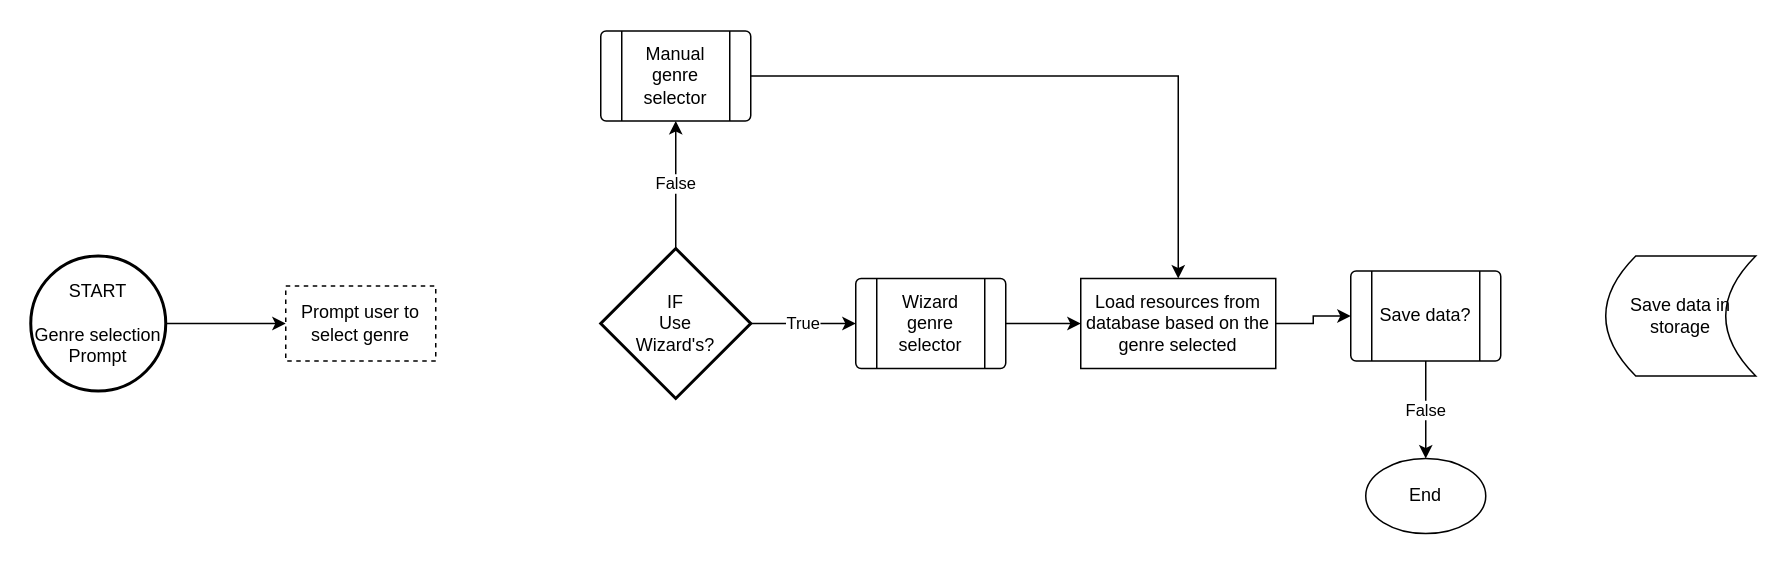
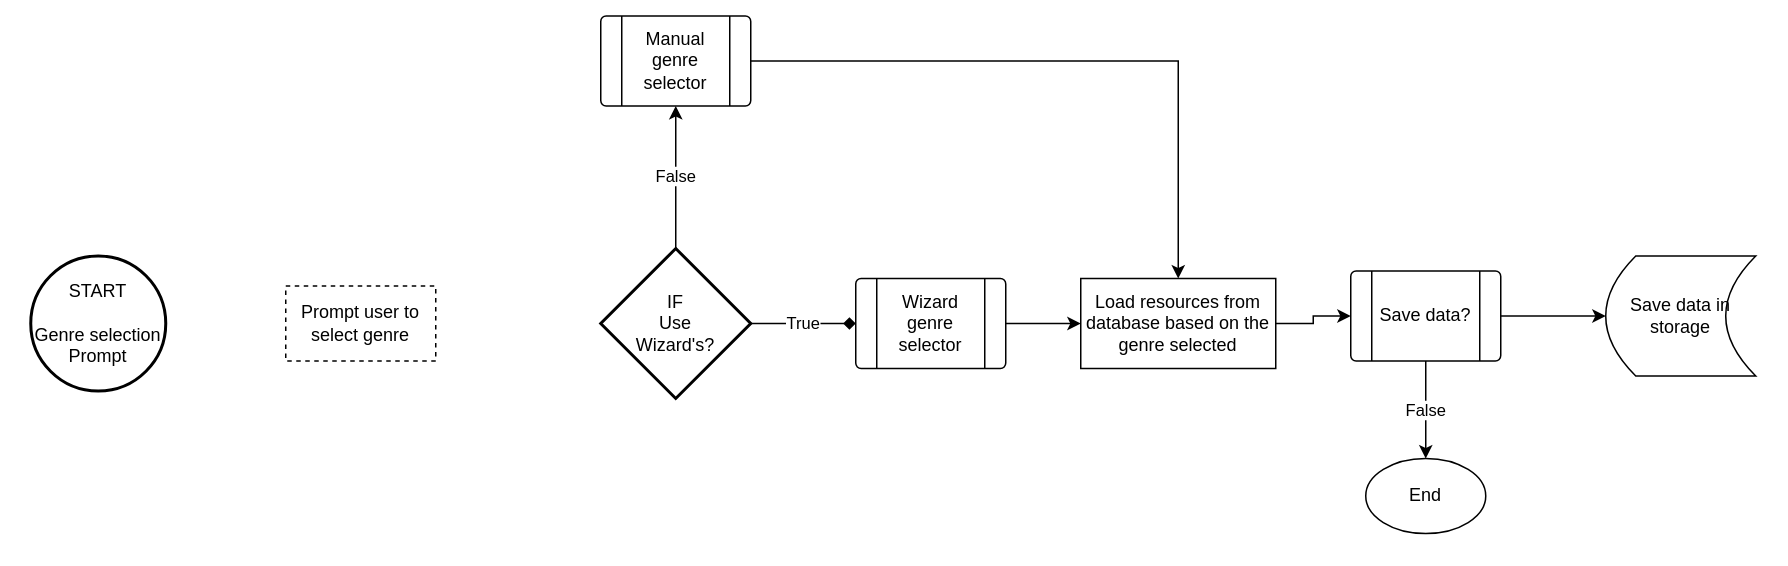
- <mxCell id="11" value="Manual&lt;br&gt;genre selector" style="verticalLabelPosition=middle;verticalAlign=middle;html=1;shape=process;whiteSpace=wrap;rounded=1;size=0.14;arcSize=6;labelPosition=center;align=center;" parent="1" vertex="1"><mxGeometry x="400" y="20" width="100" height="60" as="geometry" /></mxCell>
+ <mxCell id="11" value="Manual&lt;br&gt;genre selector" style="verticalLabelPosition=middle;verticalAlign=middle;html=1;shape=process;whiteSpace=wrap;rounded=1;size=0.14;arcSize=6;labelPosition=center;align=center;" parent="1" vertex="1"><mxGeometry x="400" y="10" width="100" height="60" as="geometry" /></mxCell>
+ <mxCell id="12" style="edgeStyle=orthogonalEdgeStyle;rounded=0;orthogonalLoop=1;jettySize=auto;html=1;" parent="1" source="14" target="15" edge="1"><mxGeometry relative="1" as="geometry" /></mxCell>
- <mxCell id="2" style="edgeStyle=orthogonalEdgeStyle;rounded=0;orthogonalLoop=1;jettySize=auto;html=1;entryX=0;entryY=0.5;entryDx=0;entryDy=0;" parent="1" source="3" target="4" edge="1"><mxGeometry relative="1" as="geometry" /></mxCell>
- <mxCell id="8" value="True" style="edgeStyle=orthogonalEdgeStyle;rounded=0;orthogonalLoop=1;jettySize=auto;html=1;entryX=0;entryY=0.5;entryDx=0;entryDy=0;" parent="1" source="9" target="6" edge="1"><mxGeometry relative="1" as="geometry" /></mxCell>
+ <mxCell id="8" value="True" style="edgeStyle=orthogonalEdgeStyle;rounded=0;orthogonalLoop=1;jettySize=auto;html=1;entryX=0;entryY=0.5;entryDx=0;entryDy=0;endArrow=diamond;" parent="1" source="9" target="6" edge="1"><mxGeometry relative="1" as="geometry" /></mxCell>
